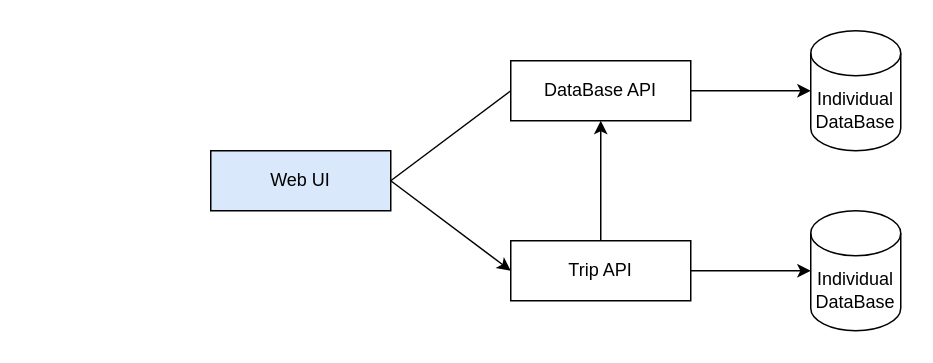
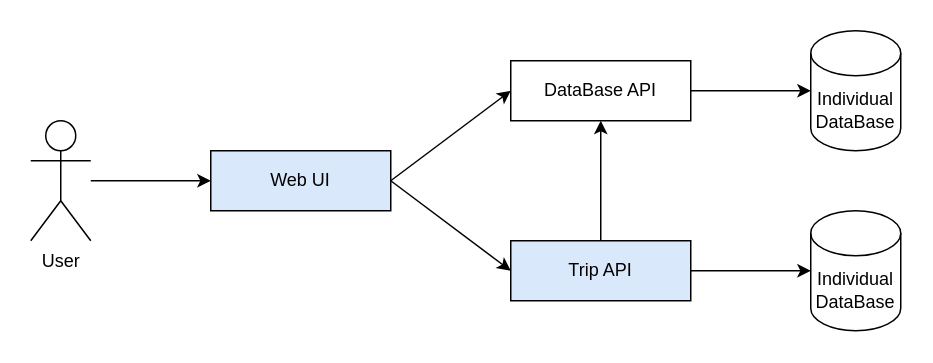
- <mxCell id="4" style="rounded=0;orthogonalLoop=1;jettySize=auto;html=1;entryX=0;entryY=0.5;entryDx=0;entryDy=0;exitX=1;exitY=0.5;exitDx=0;exitDy=0;endArrow=none;" edge="1" parent="1" source="6" target="8"><mxGeometry relative="1" as="geometry" /></mxCell>
+ <mxCell id="4" style="rounded=0;orthogonalLoop=1;jettySize=auto;html=1;entryX=0;entryY=0.5;entryDx=0;entryDy=0;exitX=1;exitY=0.5;exitDx=0;exitDy=0;" edge="1" parent="1" source="6" target="8"><mxGeometry relative="1" as="geometry" /></mxCell>
+ <mxCell id="3" value="User" style="shape=umlActor;verticalLabelPosition=bottom;verticalAlign=top;html=1;outlineConnect=0;" vertex="1" parent="1"><mxGeometry x="20" y="80" width="40" height="80" as="geometry" /></mxCell>
+ <mxCell id="2" value="" style="edgeStyle=none;rounded=0;orthogonalLoop=1;jettySize=auto;html=1;" edge="1" parent="1" source="3" target="6"><mxGeometry relative="1" as="geometry" /></mxCell>
- <mxCell id="11" value="Trip API" style="rounded=0;whiteSpace=wrap;html=1;" vertex="1" parent="1"><mxGeometry x="340" y="160" width="120" height="40" as="geometry" /></mxCell>
+ <mxCell id="11" value="Trip API" style="rounded=0;whiteSpace=wrap;html=1;fillColor=#dae8fc;" vertex="1" parent="1"><mxGeometry x="340" y="160" width="120" height="40" as="geometry" /></mxCell>
